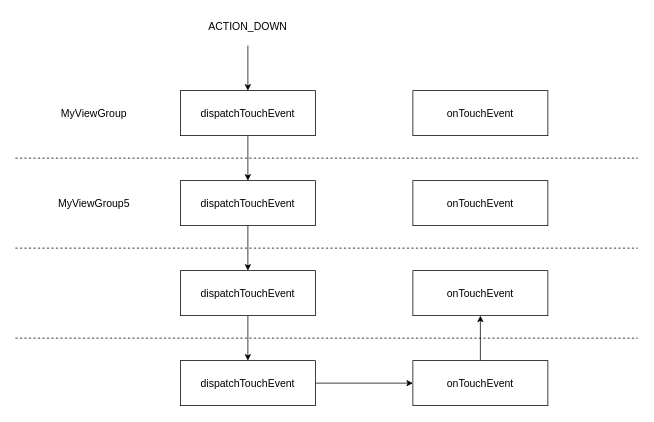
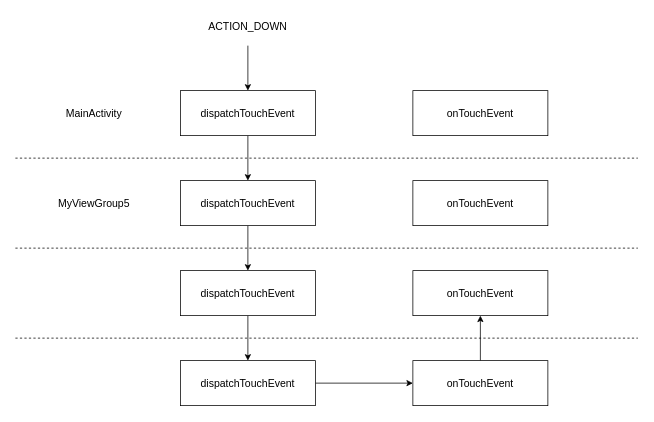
- <mxCell id="18" value="MyViewGroup" style="text;html=1;strokeColor=none;fillColor=none;align=center;verticalAlign=middle;whiteSpace=wrap;rounded=0;fontSize=14;" parent="1" vertex="1"><mxGeometry x="50" y="135" width="150" height="30" as="geometry" /></mxCell>
+ <mxCell id="18" value="MainActivity" style="text;html=1;strokeColor=none;fillColor=none;align=center;verticalAlign=middle;whiteSpace=wrap;rounded=0;fontSize=14;" parent="1" vertex="1"><mxGeometry x="50" y="135" width="150" height="30" as="geometry" /></mxCell>
